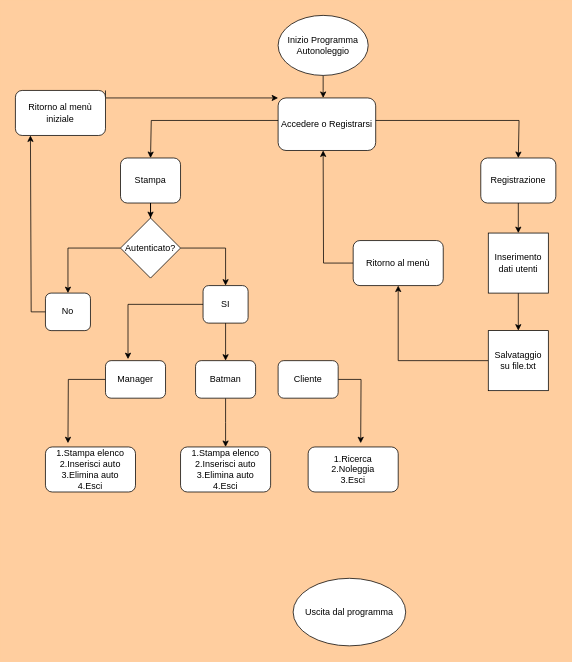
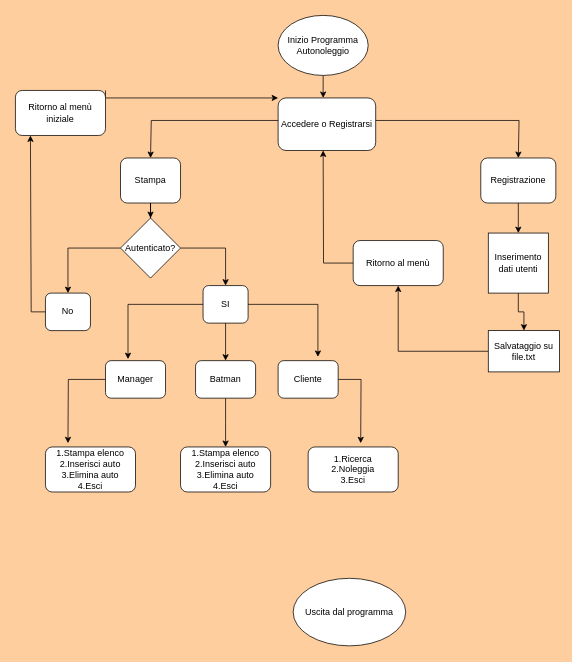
+ <mxCell id="16" style="edgeStyle=orthogonalEdgeStyle;rounded=0;orthogonalLoop=1;jettySize=auto;html=1;entryX=0.663;entryY=-0.1;entryDx=0;entryDy=0;entryPerimeter=0;" edge="1" parent="1" source="14" target="10"><mxGeometry relative="1" as="geometry" /></mxCell>
- <mxCell id="31" value="Salvataggio su file.txt" style="whiteSpace=wrap;html=1;aspect=fixed;" vertex="1" parent="1"><mxGeometry x="650" y="440" width="80" height="80" as="geometry" /></mxCell>
+ <mxCell id="31" value="Salvataggio su file.txt" style="whiteSpace=wrap;html=1;aspect=fixed;" vertex="1" parent="1"><mxGeometry x="650" y="440" width="95" height="55" as="geometry" /></mxCell>
